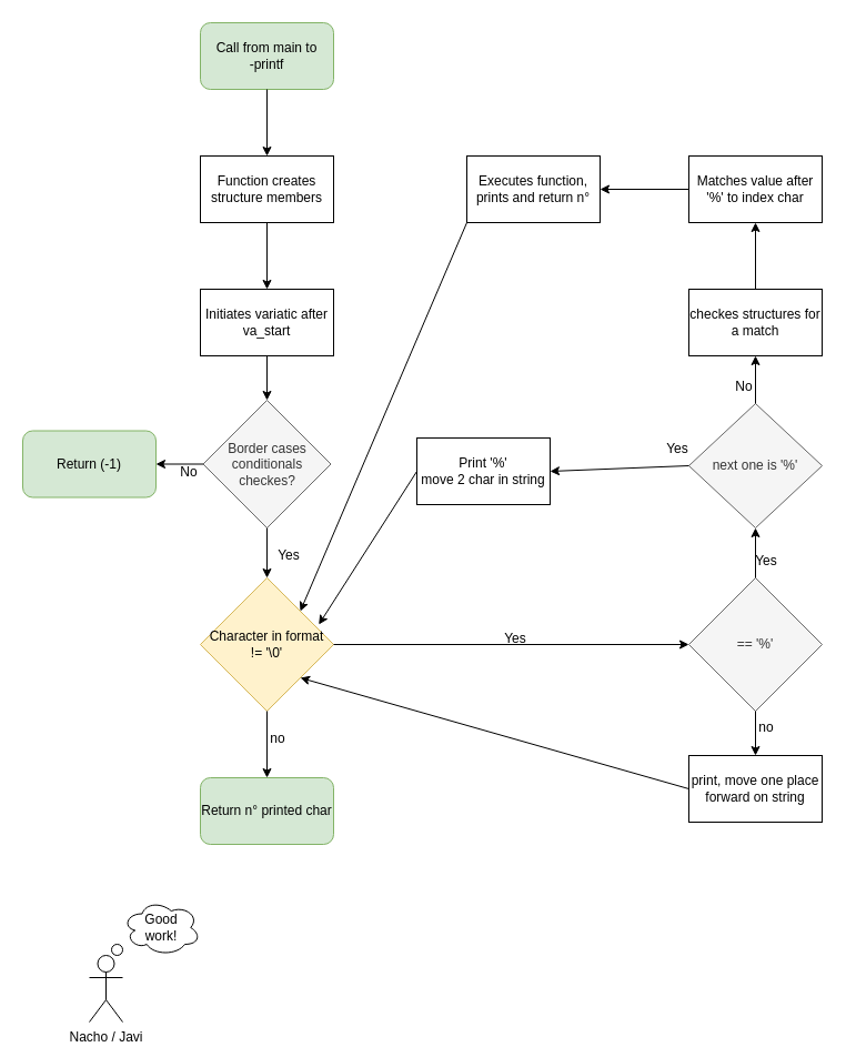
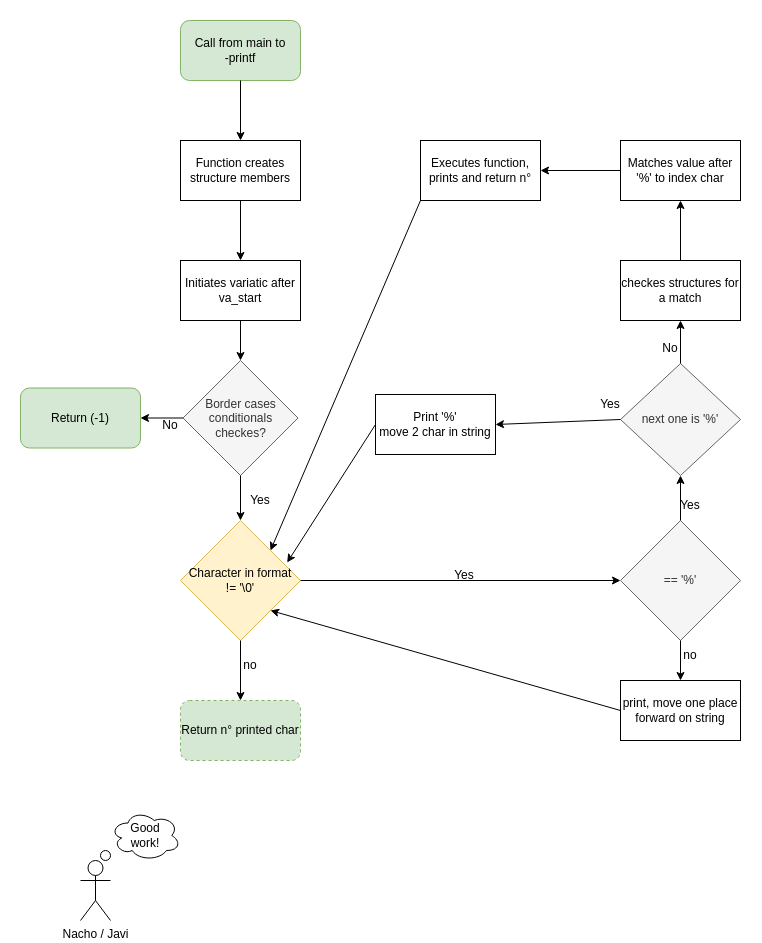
- <mxCell id="30" value="Return n° printed char" style="rounded=1;whiteSpace=wrap;html=1;fillColor=#d5e8d4;strokeColor=#82b366;" vertex="1" parent="1"><mxGeometry x="180" y="700" width="120" height="60" as="geometry" /></mxCell>
+ <mxCell id="30" value="Return n° printed char" style="rounded=1;whiteSpace=wrap;html=1;fillColor=#d5e8d4;strokeColor=#82b366;dashed=1;" vertex="1" parent="1"><mxGeometry x="180" y="700" width="120" height="60" as="geometry" /></mxCell>
